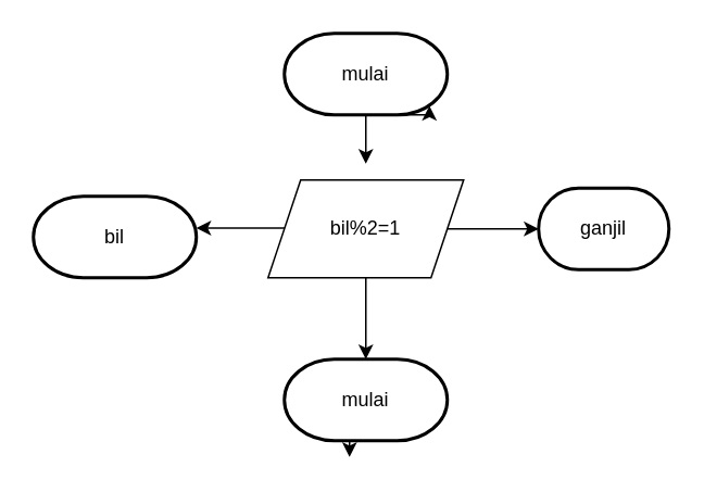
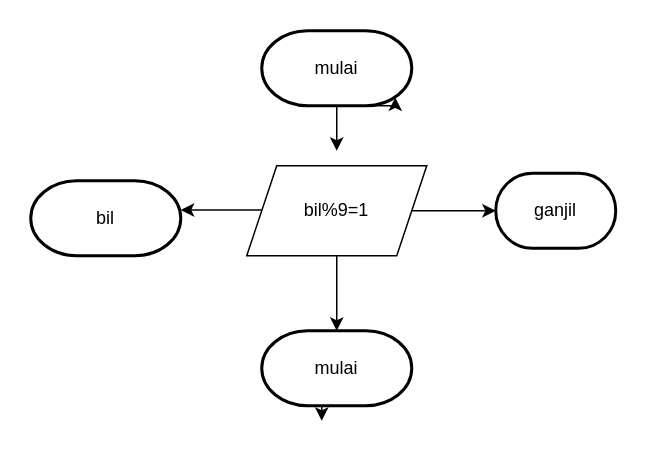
- <mxCell id="10" value="bil%2=1" style="shape=parallelogram;perimeter=parallelogramPerimeter;whiteSpace=wrap;html=1;fixedSize=1;" vertex="1" parent="1"><mxGeometry x="164" y="110" width="120" height="60" as="geometry" /></mxCell>
+ <mxCell id="10" value="bil%9=1" style="shape=parallelogram;perimeter=parallelogramPerimeter;whiteSpace=wrap;html=1;fixedSize=1;" vertex="1" parent="1"><mxGeometry x="164" y="110" width="120" height="60" as="geometry" /></mxCell>
